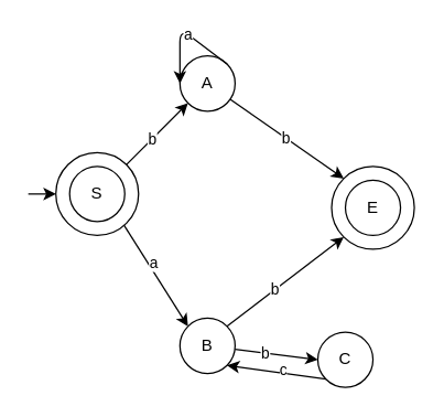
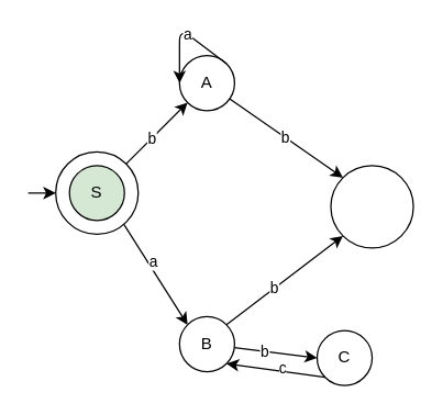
- <mxCell id="8" value="S" style="ellipse;whiteSpace=wrap;html=1;aspect=fixed;" vertex="1" parent="1"><mxGeometry x="50" y="120" width="40" height="40" as="geometry" /></mxCell>
+ <mxCell id="8" value="S" style="ellipse;whiteSpace=wrap;html=1;aspect=fixed;fillColor=#d5e8d4;" vertex="1" parent="1"><mxGeometry x="50" y="120" width="40" height="40" as="geometry" /></mxCell>
- <mxCell id="19" value="E" style="ellipse;whiteSpace=wrap;html=1;aspect=fixed;" vertex="1" parent="1"><mxGeometry x="250" y="130" width="40" height="40" as="geometry" /></mxCell>
